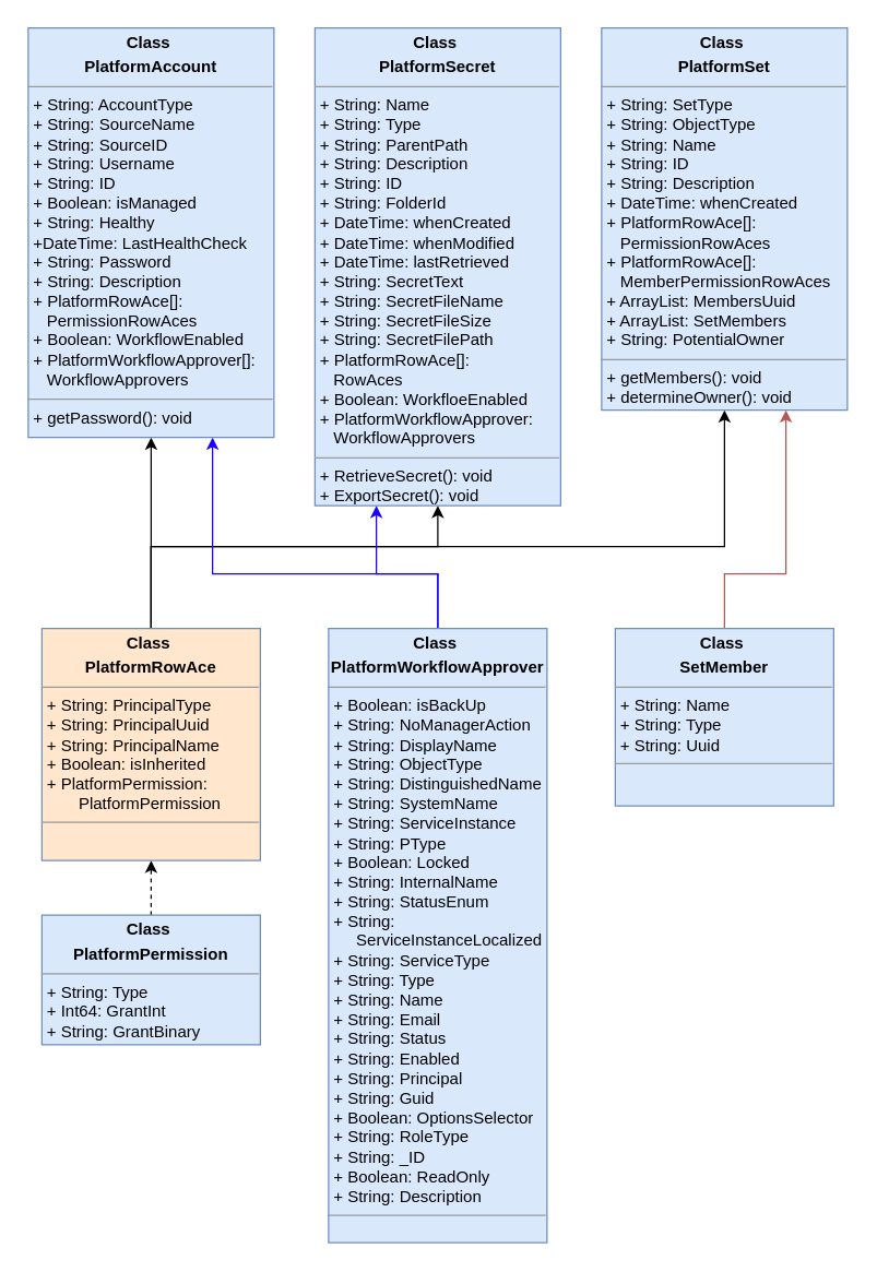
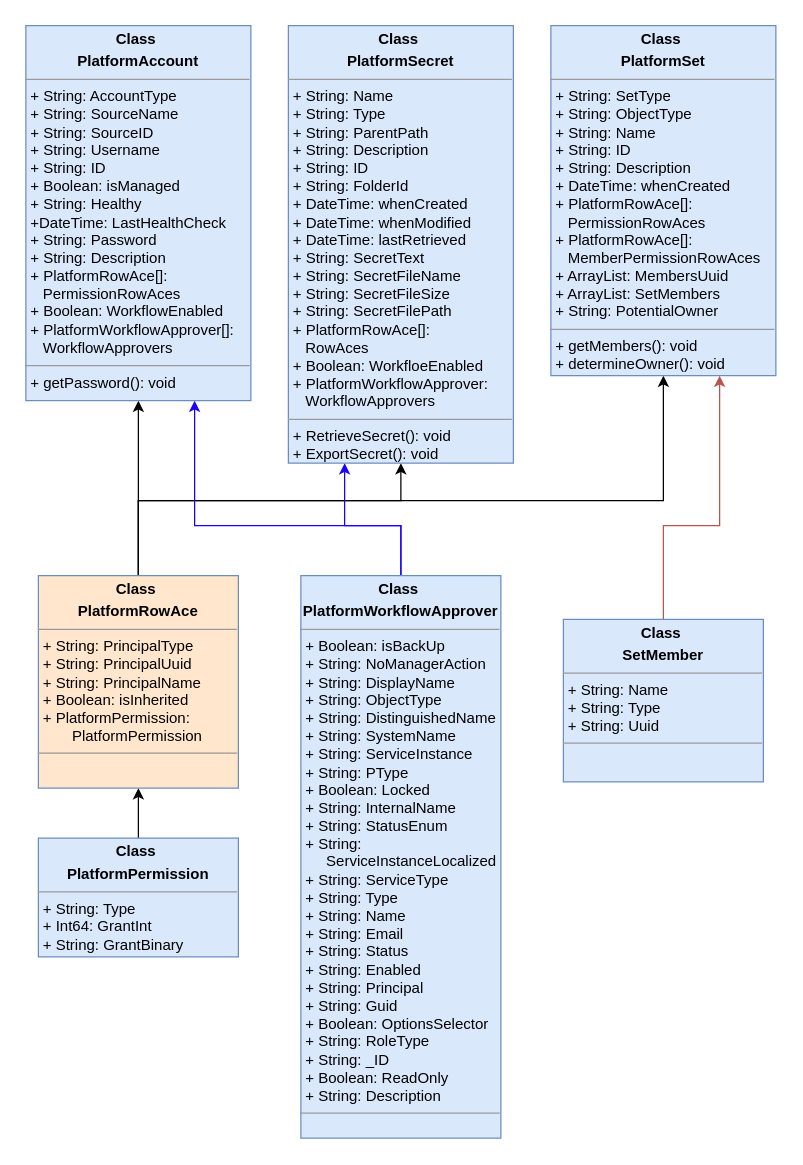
- <mxCell id="15" value="&lt;p style=&quot;margin: 0px ; margin-top: 4px ; text-align: center&quot;&gt;&lt;b&gt;Class&amp;nbsp;&lt;/b&gt;&lt;/p&gt;&lt;p style=&quot;margin: 0px ; margin-top: 4px ; text-align: center&quot;&gt;&lt;b&gt;SetMember&lt;/b&gt;&lt;/p&gt;&lt;hr size=&quot;1&quot;&gt;&lt;p style=&quot;margin: 0px ; margin-left: 4px&quot;&gt;+ String: Name&lt;/p&gt;&lt;p style=&quot;margin: 0px ; margin-left: 4px&quot;&gt;+ String: Type&lt;/p&gt;&lt;p style=&quot;margin: 0px ; margin-left: 4px&quot;&gt;+ String: Uuid&lt;br&gt;&lt;/p&gt;&lt;hr size=&quot;1&quot;&gt;&lt;p style=&quot;margin: 0px ; margin-left: 4px&quot;&gt;&lt;br&gt;&lt;/p&gt;" style="verticalAlign=top;align=left;overflow=fill;fontSize=12;fontFamily=Helvetica;html=1;fillColor=#dae8fc;strokeColor=#6c8ebf;" parent="1" vertex="1"><mxGeometry x="450" y="460" width="160" height="130" as="geometry" /></mxCell>
+ <mxCell id="15" value="&lt;p style=&quot;margin: 0px ; margin-top: 4px ; text-align: center&quot;&gt;&lt;b&gt;Class&amp;nbsp;&lt;/b&gt;&lt;/p&gt;&lt;p style=&quot;margin: 0px ; margin-top: 4px ; text-align: center&quot;&gt;&lt;b&gt;SetMember&lt;/b&gt;&lt;/p&gt;&lt;hr size=&quot;1&quot;&gt;&lt;p style=&quot;margin: 0px ; margin-left: 4px&quot;&gt;+ String: Name&lt;/p&gt;&lt;p style=&quot;margin: 0px ; margin-left: 4px&quot;&gt;+ String: Type&lt;/p&gt;&lt;p style=&quot;margin: 0px ; margin-left: 4px&quot;&gt;+ String: Uuid&lt;br&gt;&lt;/p&gt;&lt;hr size=&quot;1&quot;&gt;&lt;p style=&quot;margin: 0px ; margin-left: 4px&quot;&gt;&lt;br&gt;&lt;/p&gt;" style="verticalAlign=top;align=left;overflow=fill;fontSize=12;fontFamily=Helvetica;html=1;fillColor=#dae8fc;strokeColor=#6c8ebf;" parent="1" vertex="1"><mxGeometry x="450" y="495" width="160" height="130" as="geometry" /></mxCell>
- <mxCell id="2" style="edgeStyle=orthogonalEdgeStyle;rounded=0;orthogonalLoop=1;jettySize=auto;html=1;entryX=0.5;entryY=1;entryDx=0;entryDy=0;dashed=1;" parent="1" source="3" target="7" edge="1"><mxGeometry relative="1" as="geometry" /></mxCell>
+ <mxCell id="2" style="edgeStyle=orthogonalEdgeStyle;rounded=0;orthogonalLoop=1;jettySize=auto;html=1;entryX=0.5;entryY=1;entryDx=0;entryDy=0;" parent="1" source="3" target="7" edge="1"><mxGeometry relative="1" as="geometry" /></mxCell>
